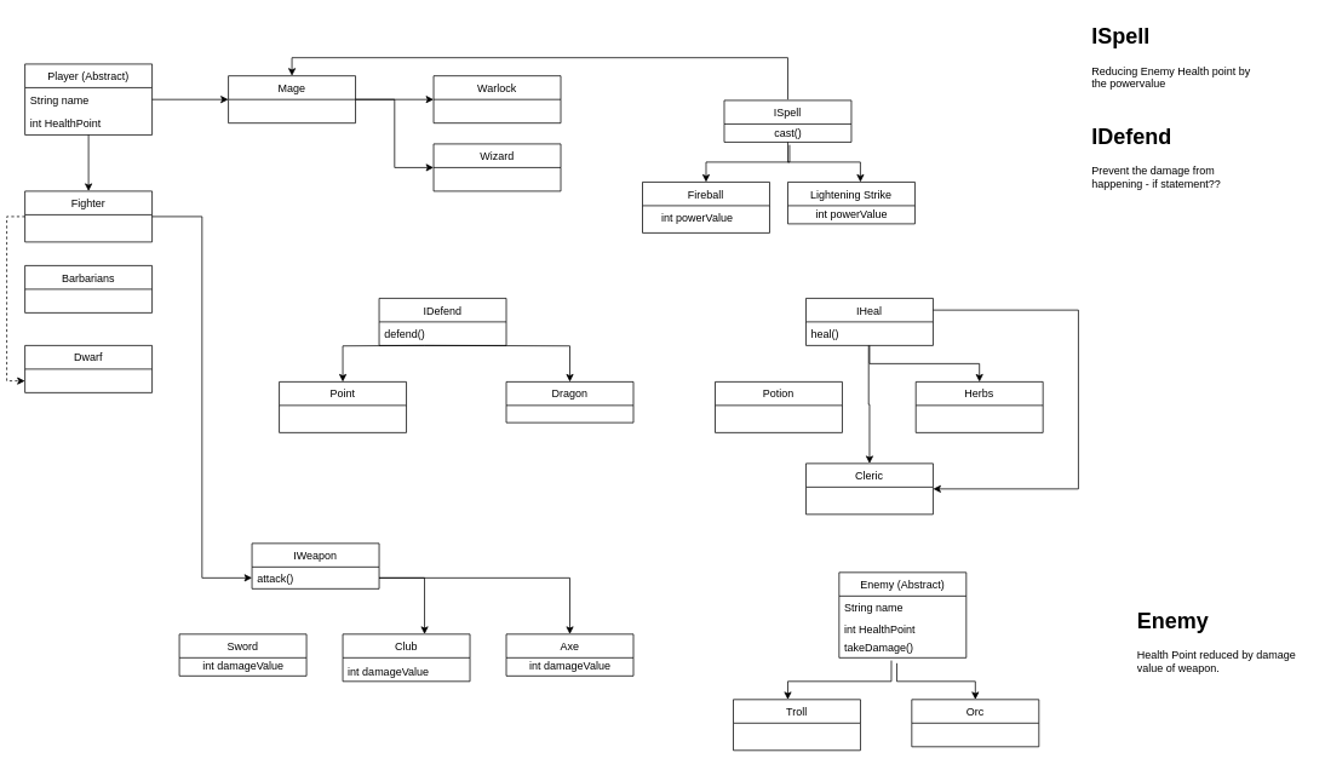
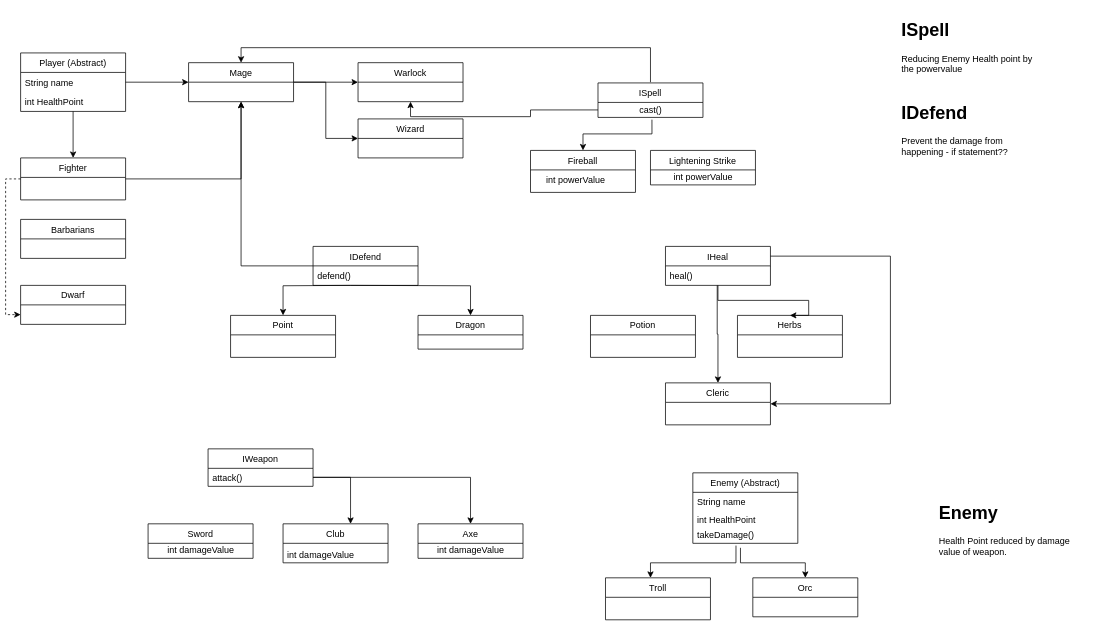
- <mxCell id="33" style="edgeStyle=orthogonalEdgeStyle;rounded=0;orthogonalLoop=1;jettySize=auto;html=1;entryX=0.571;entryY=0;entryDx=0;entryDy=0;entryPerimeter=0;" edge="1" parent="1" source="28" target="30"><mxGeometry relative="1" as="geometry" /></mxCell>
+ <mxCell id="33" style="edgeStyle=orthogonalEdgeStyle;rounded=0;orthogonalLoop=1;jettySize=auto;html=1;" edge="1" parent="1" source="28" target="46"><mxGeometry relative="1" as="geometry" /></mxCell>
+ <mxCell id="34" style="edgeStyle=orthogonalEdgeStyle;rounded=0;orthogonalLoop=1;jettySize=auto;html=1;exitX=0;exitY=0.5;exitDx=0;exitDy=0;entryX=0.5;entryY=1;entryDx=0;entryDy=0;" edge="1" parent="1" source="35" target="45"><mxGeometry relative="1" as="geometry"><Array as="points"><mxPoint x="314" y="354" /></Array></mxGeometry></mxCell>
- <mxCell id="53" value="Herbs" style="swimlane;fontStyle=0;childLayout=stackLayout;horizontal=1;startSize=26;fillColor=none;horizontalStack=0;resizeParent=1;resizeParentMax=0;resizeLast=0;collapsible=1;marginBottom=0;" vertex="1" parent="1"><mxGeometry x="1001" y="420" width="140" height="56" as="geometry" /></mxCell>
+ <mxCell id="53" value="Herbs" style="swimlane;fontStyle=0;childLayout=stackLayout;horizontal=1;startSize=26;fillColor=none;horizontalStack=0;resizeParent=1;resizeParentMax=0;resizeLast=0;collapsible=1;marginBottom=0;" vertex="1" parent="1"><mxGeometry x="976" y="420" width="140" height="56" as="geometry" /></mxCell>
- <mxCell id="22" style="edgeStyle=orthogonalEdgeStyle;rounded=0;orthogonalLoop=1;jettySize=auto;html=1;exitX=1;exitY=0.5;exitDx=0;exitDy=0;entryX=0;entryY=0.5;entryDx=0;entryDy=0;" edge="1" parent="1" source="24" target="13"><mxGeometry relative="1" as="geometry" /></mxCell>
+ <mxCell id="22" style="edgeStyle=orthogonalEdgeStyle;rounded=0;orthogonalLoop=1;jettySize=auto;html=1;exitX=1;exitY=0.5;exitDx=0;exitDy=0;" edge="1" parent="1" source="24" target="45"><mxGeometry relative="1" as="geometry" /></mxCell>
